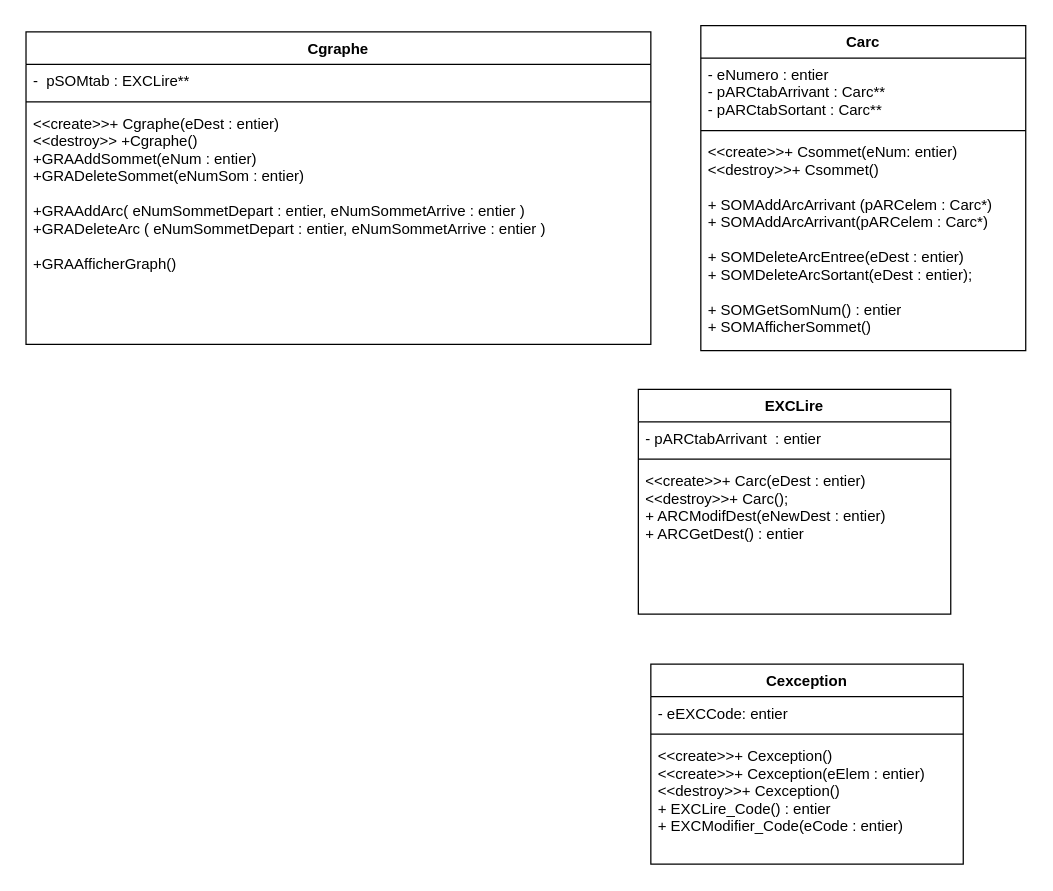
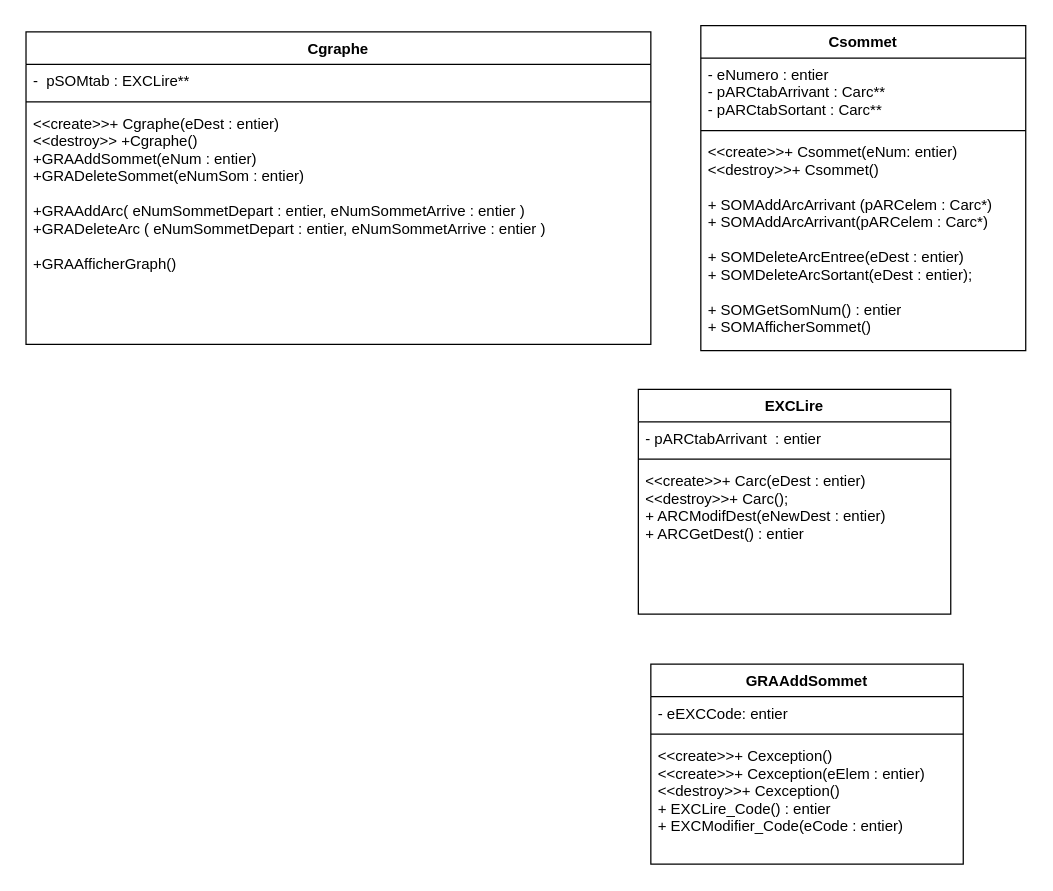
- <mxCell id="6" value="Carc" style="swimlane;fontStyle=1;align=center;verticalAlign=top;childLayout=stackLayout;horizontal=1;startSize=26;horizontalStack=0;resizeParent=1;resizeParentMax=0;resizeLast=0;collapsible=1;marginBottom=0;" parent="1" vertex="1"><mxGeometry x="560" y="20" width="260" height="260" as="geometry" /></mxCell>
+ <mxCell id="6" value="Csommet" style="swimlane;fontStyle=1;align=center;verticalAlign=top;childLayout=stackLayout;horizontal=1;startSize=26;horizontalStack=0;resizeParent=1;resizeParentMax=0;resizeLast=0;collapsible=1;marginBottom=0;" parent="1" vertex="1"><mxGeometry x="560" y="20" width="260" height="260" as="geometry" /></mxCell>
- <mxCell id="14" value="Cexception" style="swimlane;fontStyle=1;align=center;verticalAlign=top;childLayout=stackLayout;horizontal=1;startSize=26;horizontalStack=0;resizeParent=1;resizeParentMax=0;resizeLast=0;collapsible=1;marginBottom=0;" parent="1" vertex="1"><mxGeometry x="520" y="531" width="250" height="160" as="geometry" /></mxCell>
+ <mxCell id="14" value="GRAAddSommet" style="swimlane;fontStyle=1;align=center;verticalAlign=top;childLayout=stackLayout;horizontal=1;startSize=26;horizontalStack=0;resizeParent=1;resizeParentMax=0;resizeLast=0;collapsible=1;marginBottom=0;" parent="1" vertex="1"><mxGeometry x="520" y="531" width="250" height="160" as="geometry" /></mxCell>
